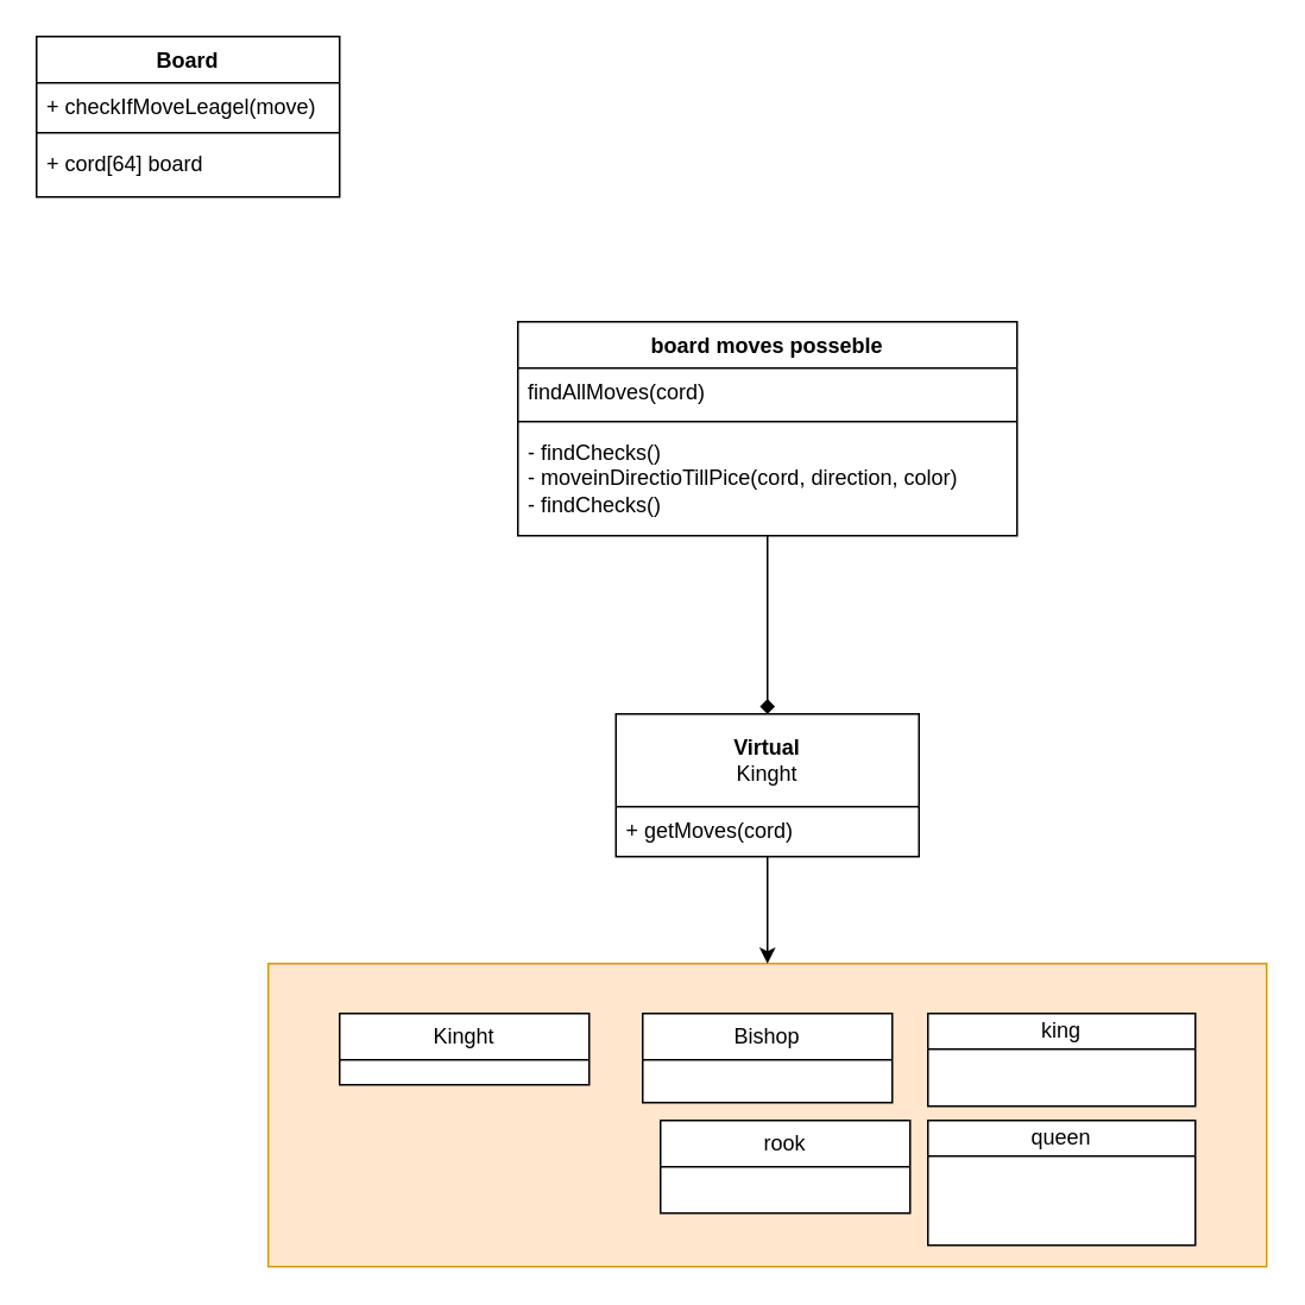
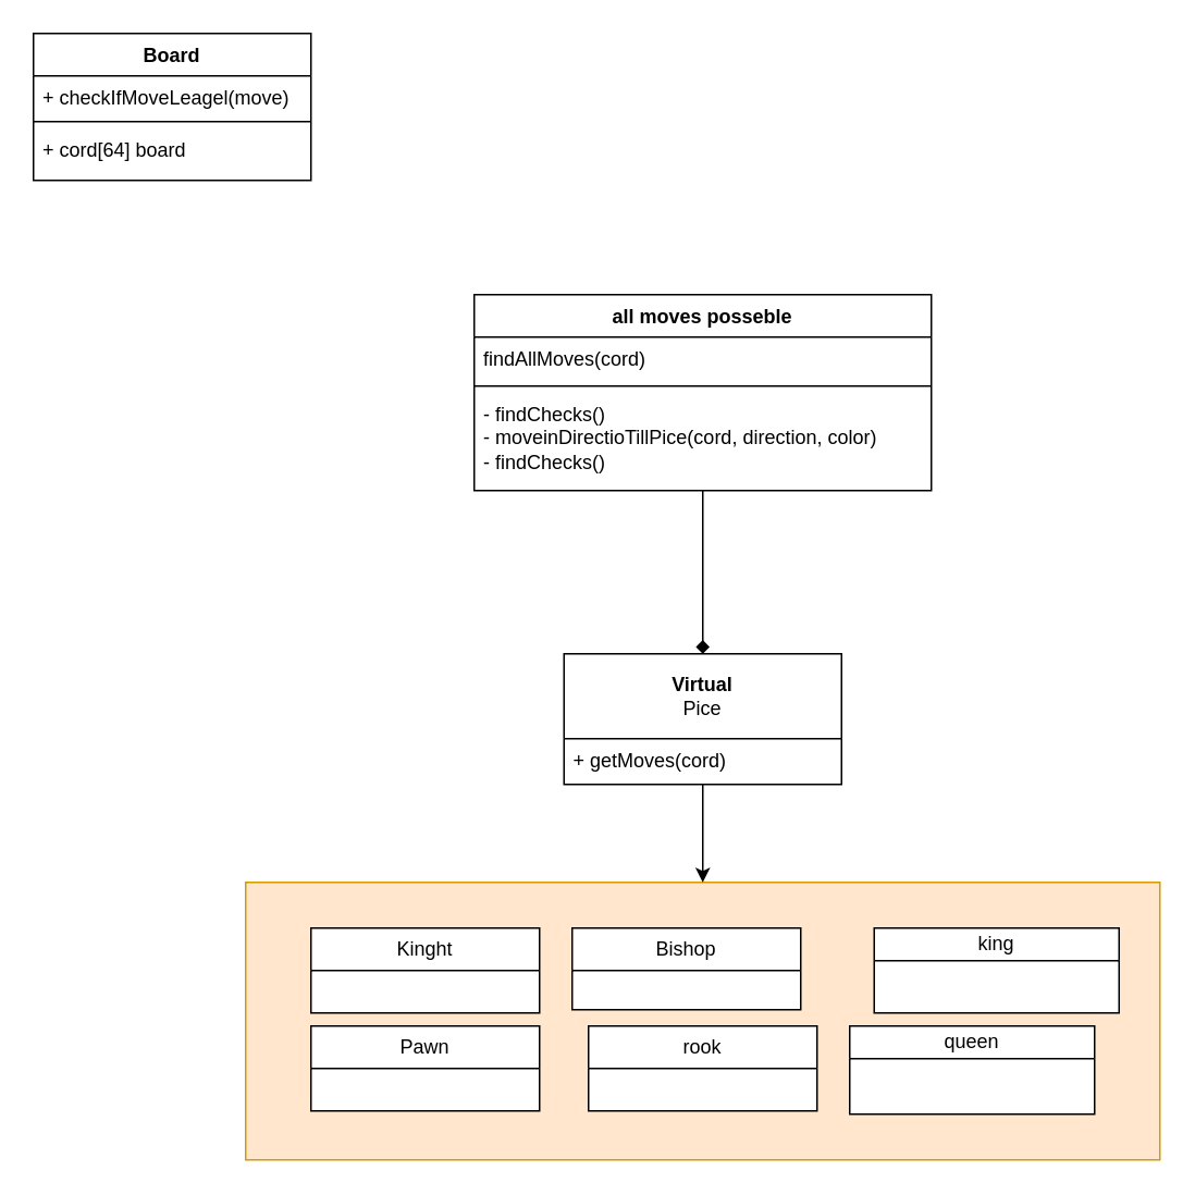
- <mxCell id="8" value="board moves posseble" style="swimlane;fontStyle=1;align=center;verticalAlign=top;childLayout=stackLayout;horizontal=1;startSize=26;horizontalStack=0;resizeParent=1;resizeParentMax=0;resizeLast=0;collapsible=1;marginBottom=0;whiteSpace=wrap;html=1;" vertex="1" parent="1"><mxGeometry x="290" y="180" width="280" height="120" as="geometry" /></mxCell>
+ <mxCell id="8" value="all moves posseble" style="swimlane;fontStyle=1;align=center;verticalAlign=top;childLayout=stackLayout;horizontal=1;startSize=26;horizontalStack=0;resizeParent=1;resizeParentMax=0;resizeLast=0;collapsible=1;marginBottom=0;whiteSpace=wrap;html=1;" vertex="1" parent="1"><mxGeometry x="290" y="180" width="280" height="120" as="geometry" /></mxCell>
- <mxCell id="13" value="&lt;b&gt;Virtual&lt;/b&gt;&lt;br&gt;Kinght" style="swimlane;fontStyle=0;childLayout=stackLayout;horizontal=1;startSize=52;fillColor=none;horizontalStack=0;resizeParent=1;resizeParentMax=0;resizeLast=0;collapsible=1;marginBottom=0;whiteSpace=wrap;html=1;" vertex="1" parent="1"><mxGeometry x="345" y="400" width="170" height="80" as="geometry" /></mxCell>
+ <mxCell id="13" value="&lt;b&gt;Virtual&lt;/b&gt;&lt;br&gt;Pice" style="swimlane;fontStyle=0;childLayout=stackLayout;horizontal=1;startSize=52;fillColor=none;horizontalStack=0;resizeParent=1;resizeParentMax=0;resizeLast=0;collapsible=1;marginBottom=0;whiteSpace=wrap;html=1;" vertex="1" parent="1"><mxGeometry x="345" y="400" width="170" height="80" as="geometry" /></mxCell>
- <mxCell id="16" value="Kinght" style="swimlane;fontStyle=0;childLayout=stackLayout;horizontal=1;startSize=26;fillColor=default;horizontalStack=0;resizeParent=1;resizeParentMax=0;resizeLast=0;collapsible=1;marginBottom=0;whiteSpace=wrap;html=1;swimlaneFillColor=default;" vertex="1" parent="1"><mxGeometry x="190" y="568" width="140" height="40" as="geometry" /></mxCell>
+ <mxCell id="16" value="Kinght" style="swimlane;fontStyle=0;childLayout=stackLayout;horizontal=1;startSize=26;fillColor=default;horizontalStack=0;resizeParent=1;resizeParentMax=0;resizeLast=0;collapsible=1;marginBottom=0;whiteSpace=wrap;html=1;swimlaneFillColor=default;" vertex="1" parent="1"><mxGeometry x="190" y="568" width="140" height="52" as="geometry" /></mxCell>
- <mxCell id="17" value="Bishop" style="swimlane;fontStyle=0;childLayout=stackLayout;horizontal=1;startSize=26;horizontalStack=0;resizeParent=1;resizeParentMax=0;resizeLast=0;collapsible=1;marginBottom=0;whiteSpace=wrap;html=1;fillColor=default;swimlaneFillColor=default;" vertex="1" parent="1"><mxGeometry x="360" y="568" width="140" height="50" as="geometry" /></mxCell>
+ <mxCell id="17" value="Bishop" style="swimlane;fontStyle=0;childLayout=stackLayout;horizontal=1;startSize=26;horizontalStack=0;resizeParent=1;resizeParentMax=0;resizeLast=0;collapsible=1;marginBottom=0;whiteSpace=wrap;html=1;fillColor=default;swimlaneFillColor=default;" vertex="1" parent="1"><mxGeometry x="350" y="568" width="140" height="50" as="geometry" /></mxCell>
- <mxCell id="19" value="king" style="swimlane;fontStyle=0;childLayout=stackLayout;horizontal=1;startSize=20;horizontalStack=0;resizeParent=1;resizeParentMax=0;resizeLast=0;collapsible=1;marginBottom=0;whiteSpace=wrap;html=1;swimlaneFillColor=default;" vertex="1" parent="1"><mxGeometry x="520" y="568" width="150" height="52" as="geometry" /></mxCell>
+ <mxCell id="19" value="king" style="swimlane;fontStyle=0;childLayout=stackLayout;horizontal=1;startSize=20;horizontalStack=0;resizeParent=1;resizeParentMax=0;resizeLast=0;collapsible=1;marginBottom=0;whiteSpace=wrap;html=1;swimlaneFillColor=default;" vertex="1" parent="1"><mxGeometry x="535" y="568" width="150" height="52" as="geometry" /></mxCell>
+ <mxCell id="15" value="Pawn" style="swimlane;fontStyle=0;childLayout=stackLayout;horizontal=1;startSize=26;fillColor=default;horizontalStack=0;resizeParent=1;resizeParentMax=0;resizeLast=0;collapsible=1;marginBottom=0;whiteSpace=wrap;html=1;swimlaneFillColor=default;" vertex="1" parent="1"><mxGeometry x="190" y="628" width="140" height="52" as="geometry" /></mxCell>
- <mxCell id="18" value="rook" style="swimlane;fontStyle=0;childLayout=stackLayout;horizontal=1;startSize=26;fillColor=default;horizontalStack=0;resizeParent=1;resizeParentMax=0;resizeLast=0;collapsible=1;marginBottom=0;whiteSpace=wrap;html=1;swimlaneFillColor=default;" vertex="1" parent="1"><mxGeometry x="370" y="628" width="140" height="52" as="geometry" /></mxCell>
+ <mxCell id="18" value="rook" style="swimlane;fontStyle=0;childLayout=stackLayout;horizontal=1;startSize=26;fillColor=default;horizontalStack=0;resizeParent=1;resizeParentMax=0;resizeLast=0;collapsible=1;marginBottom=0;whiteSpace=wrap;html=1;swimlaneFillColor=default;" vertex="1" parent="1"><mxGeometry x="360" y="628" width="140" height="52" as="geometry" /></mxCell>
- <mxCell id="20" value="queen" style="swimlane;fontStyle=0;childLayout=stackLayout;horizontal=1;startSize=20;fillColor=default;horizontalStack=0;resizeParent=1;resizeParentMax=0;resizeLast=0;collapsible=1;marginBottom=0;whiteSpace=wrap;html=1;swimlaneFillColor=default;" vertex="1" parent="1"><mxGeometry x="520" y="628" width="150" height="70" as="geometry" /></mxCell>
+ <mxCell id="20" value="queen" style="swimlane;fontStyle=0;childLayout=stackLayout;horizontal=1;startSize=20;fillColor=default;horizontalStack=0;resizeParent=1;resizeParentMax=0;resizeLast=0;collapsible=1;marginBottom=0;whiteSpace=wrap;html=1;swimlaneFillColor=default;" vertex="1" parent="1"><mxGeometry x="520" y="628" width="150" height="54" as="geometry" /></mxCell>
